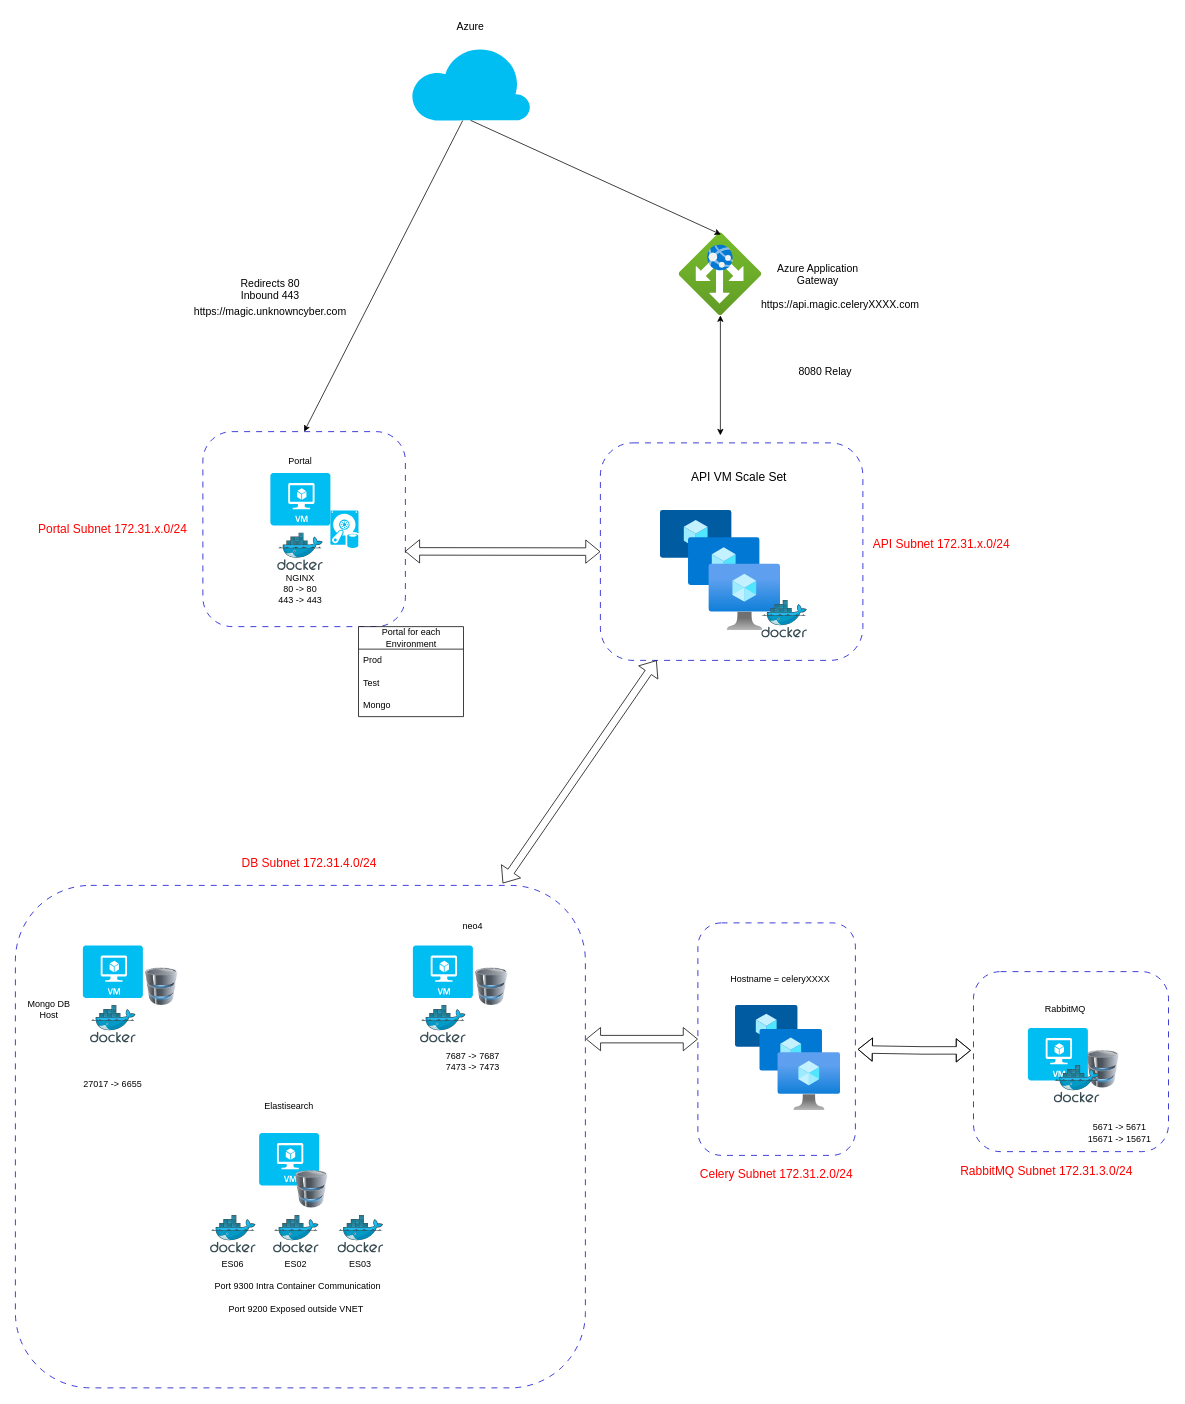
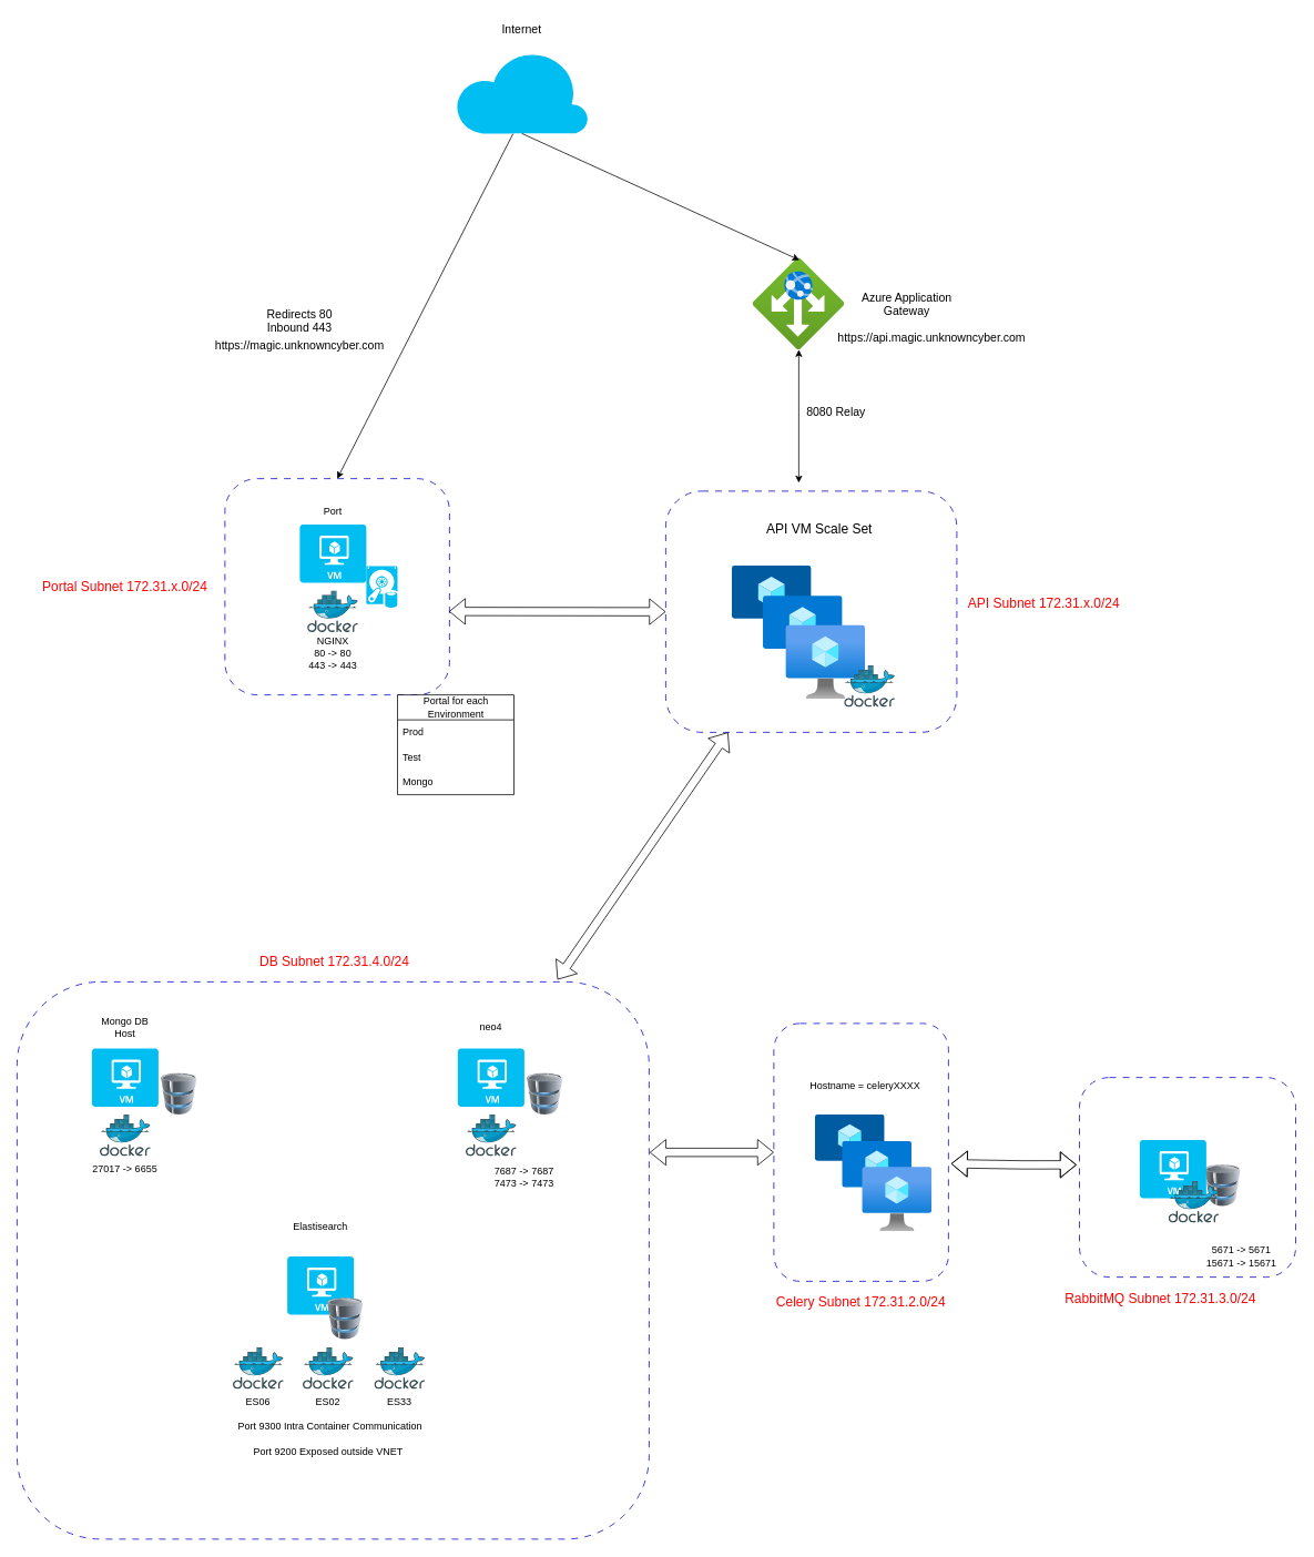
- <mxCell id="61" value="&lt;font style=&quot;font-size: 14px;&quot;&gt;Azure&lt;/font&gt;" style="text;html=1;strokeColor=none;fillColor=none;align=center;verticalAlign=middle;whiteSpace=wrap;rounded=0;" parent="1" vertex="1"><mxGeometry x="596.98" y="20" width="60" height="30" as="geometry" /></mxCell>
+ <mxCell id="61" value="&lt;font style=&quot;font-size: 14px;&quot;&gt;Internet&lt;/font&gt;" style="text;html=1;strokeColor=none;fillColor=none;align=center;verticalAlign=middle;whiteSpace=wrap;rounded=0;" parent="1" vertex="1"><mxGeometry x="596.98" y="20" width="60" height="30" as="geometry" /></mxCell>
- <mxCell id="66" value="&lt;font style=&quot;font-size: 14px;&quot;&gt;https://api.magic.celeryXXXX.com&lt;/font&gt;" style="text;html=1;strokeColor=none;fillColor=none;align=center;verticalAlign=middle;whiteSpace=wrap;rounded=0;" parent="1" vertex="1"><mxGeometry x="1000" y="390" width="240" height="30" as="geometry" /></mxCell>
+ <mxCell id="66" value="&lt;font style=&quot;font-size: 14px;&quot;&gt;https://api.magic.unknowncyber.com&lt;/font&gt;" style="text;html=1;strokeColor=none;fillColor=none;align=center;verticalAlign=middle;whiteSpace=wrap;rounded=0;" parent="1" vertex="1"><mxGeometry x="1000" y="390" width="240" height="30" as="geometry" /></mxCell>
- <mxCell id="56" value="&lt;font style=&quot;font-size: 14px;&quot;&gt;8080 Relay&lt;/font&gt;" style="text;html=1;strokeColor=none;fillColor=none;align=center;verticalAlign=middle;whiteSpace=wrap;rounded=0;" parent="1" vertex="1"><mxGeometry x="1055" y="480" width="90" height="30" as="geometry" /></mxCell>
+ <mxCell id="56" value="&lt;font style=&quot;font-size: 14px;&quot;&gt;8080 Relay&lt;/font&gt;" style="text;html=1;strokeColor=none;fillColor=none;align=center;verticalAlign=middle;whiteSpace=wrap;rounded=0;" parent="1" vertex="1"><mxGeometry x="960" y="480" width="90" height="30" as="geometry" /></mxCell>
- <mxCell id="43" value="Portal" style="text;html=1;strokeColor=none;fillColor=none;align=center;verticalAlign=middle;whiteSpace=wrap;rounded=0;" parent="1" vertex="1"><mxGeometry x="369.51" y="600" width="60" height="30" as="geometry" /></mxCell>
+ <mxCell id="43" value="Port" style="text;html=1;strokeColor=none;fillColor=none;align=center;verticalAlign=middle;whiteSpace=wrap;rounded=0;" parent="1" vertex="1"><mxGeometry x="369.51" y="600" width="60" height="30" as="geometry" /></mxCell>
- <mxCell id="22" value="&lt;font color=&quot;#ff0000&quot; style=&quot;font-size: 16px;&quot;&gt;DB Subnet 172.31.4.0/24&lt;/font&gt;" style="text;html=1;strokeColor=none;fillColor=none;align=center;verticalAlign=middle;whiteSpace=wrap;rounded=0;" parent="1" vertex="1"><mxGeometry x="307.01" y="1135" width="210" height="30" as="geometry" /></mxCell>
+ <mxCell id="22" value="&lt;font color=&quot;#ff0000&quot; style=&quot;font-size: 16px;&quot;&gt;DB Subnet 172.31.4.0/24&lt;/font&gt;" style="text;html=1;strokeColor=none;fillColor=none;align=center;verticalAlign=middle;whiteSpace=wrap;rounded=0;" parent="1" vertex="1"><mxGeometry x="297.01" y="1140" width="210" height="30" as="geometry" /></mxCell>
- <mxCell id="17" value="neo4" style="text;html=1;strokeColor=none;fillColor=none;align=center;verticalAlign=middle;whiteSpace=wrap;rounded=0;" parent="1" vertex="1"><mxGeometry x="600" y="1220" width="60" height="30" as="geometry" /></mxCell>
+ <mxCell id="17" value="neo4" style="text;html=1;strokeColor=none;fillColor=none;align=center;verticalAlign=middle;whiteSpace=wrap;rounded=0;" parent="1" vertex="1"><mxGeometry x="560" y="1220" width="60" height="30" as="geometry" /></mxCell>
- <mxCell id="16" value="Mongo DB Host" style="text;html=1;strokeColor=none;fillColor=none;align=center;verticalAlign=middle;whiteSpace=wrap;rounded=0;" parent="1" vertex="1"><mxGeometry x="35" y="1330" width="60" height="30" as="geometry" /></mxCell>
+ <mxCell id="16" value="Mongo DB Host" style="text;html=1;strokeColor=none;fillColor=none;align=center;verticalAlign=middle;whiteSpace=wrap;rounded=0;" parent="1" vertex="1"><mxGeometry x="120" y="1220" width="60" height="30" as="geometry" /></mxCell>
- <mxCell id="31" value="RabbitMQ" style="text;html=1;strokeColor=none;fillColor=none;align=center;verticalAlign=middle;whiteSpace=wrap;rounded=0;" parent="1" vertex="1"><mxGeometry x="1390" y="1330" width="60" height="30" as="geometry" /></mxCell>
- <mxCell id="23" value="27017 -&amp;gt; 6655" style="text;html=1;strokeColor=none;fillColor=none;align=center;verticalAlign=middle;whiteSpace=wrap;rounded=0;" parent="1" vertex="1"><mxGeometry x="110" y="1430" width="80" height="30" as="geometry" /></mxCell>
+ <mxCell id="23" value="27017 -&amp;gt; 6655" style="text;html=1;strokeColor=none;fillColor=none;align=center;verticalAlign=middle;whiteSpace=wrap;rounded=0;" parent="1" vertex="1"><mxGeometry x="110" y="1390" width="80" height="30" as="geometry" /></mxCell>
- <mxCell id="27" value="ES03" style="text;html=1;strokeColor=none;fillColor=none;align=center;verticalAlign=middle;whiteSpace=wrap;rounded=0;" parent="1" vertex="1"><mxGeometry x="450" y="1670" width="60" height="30" as="geometry" /></mxCell>
+ <mxCell id="27" value="ES33" style="text;html=1;strokeColor=none;fillColor=none;align=center;verticalAlign=middle;whiteSpace=wrap;rounded=0;" parent="1" vertex="1"><mxGeometry x="450" y="1670" width="60" height="30" as="geometry" /></mxCell>
